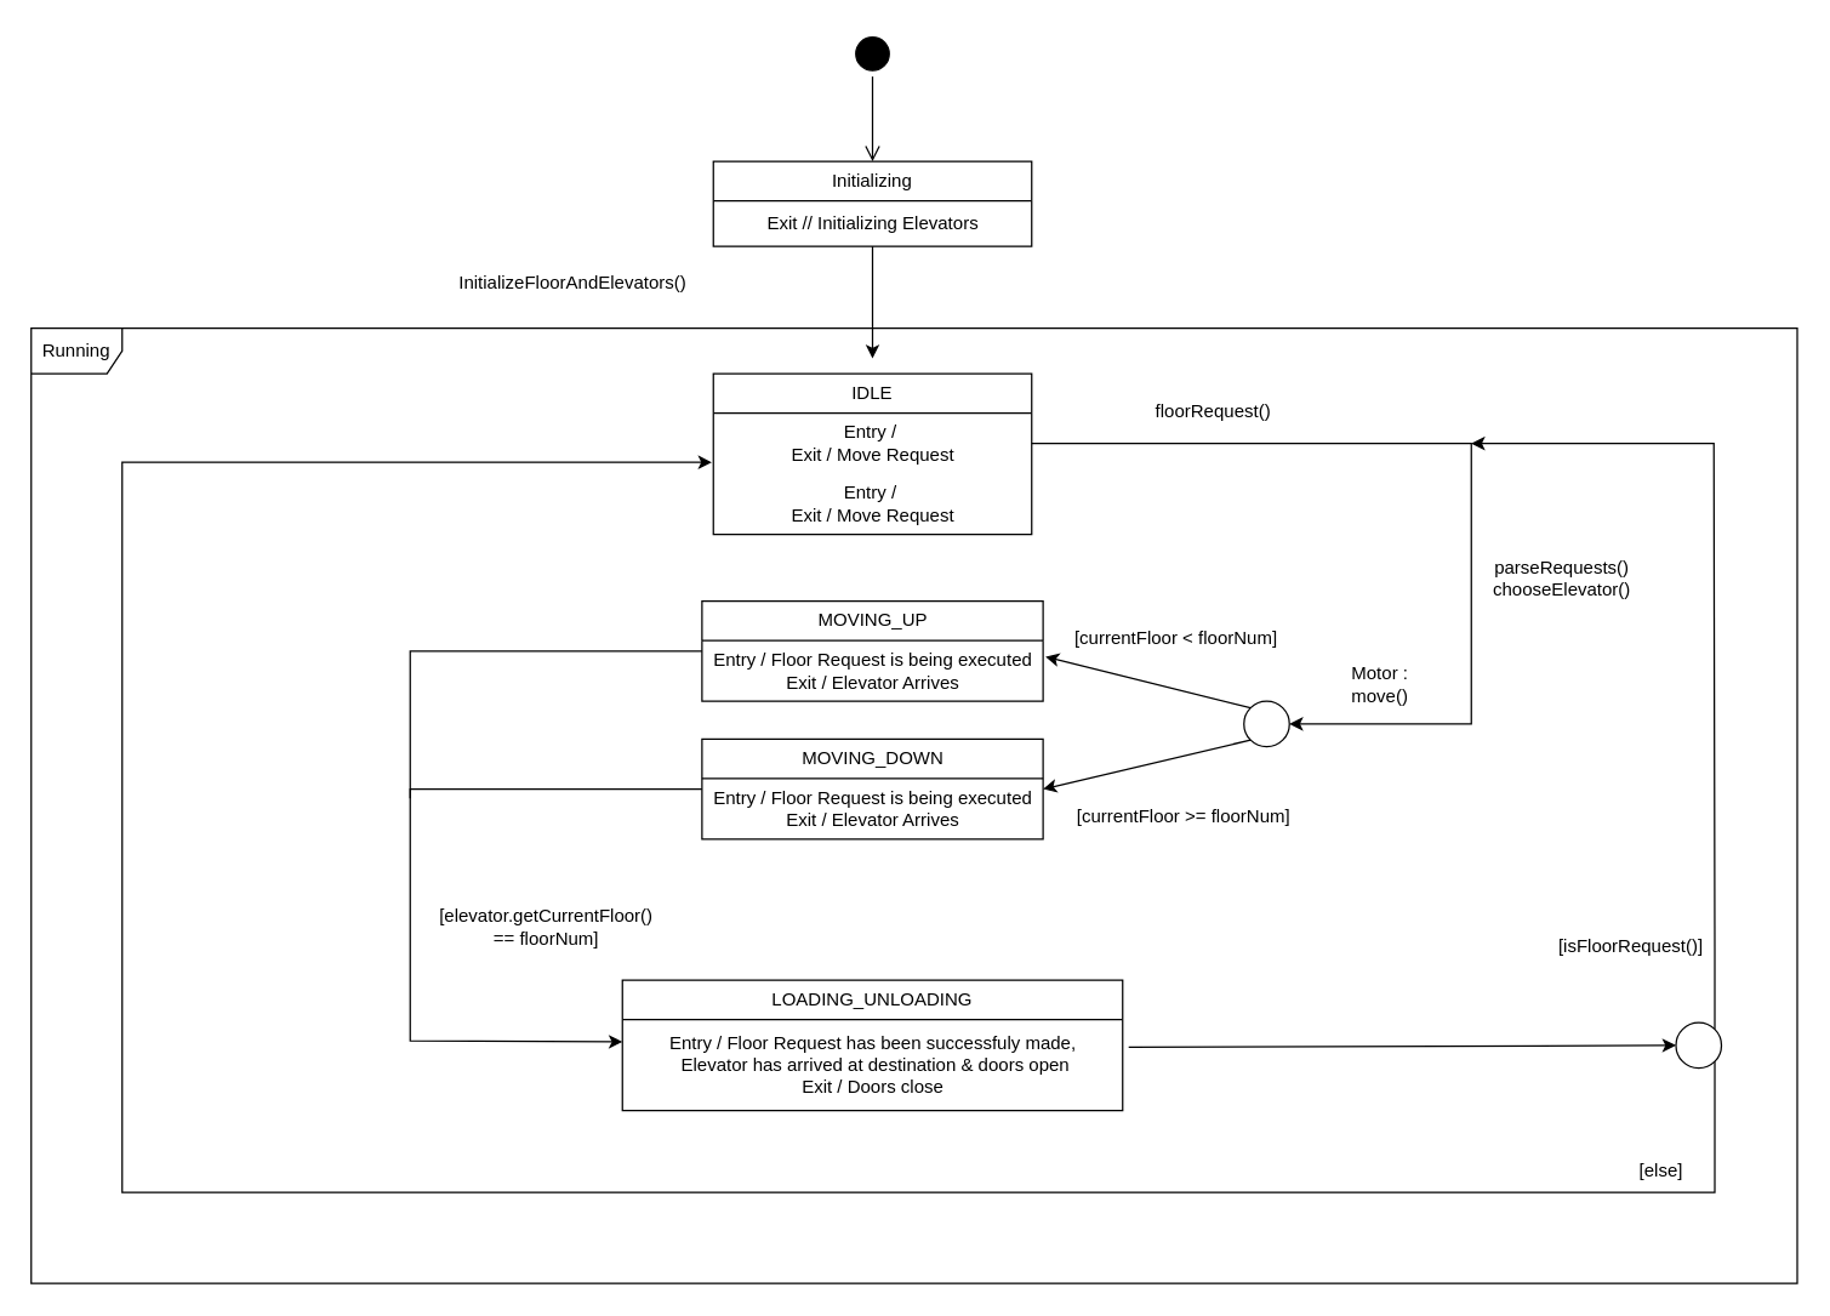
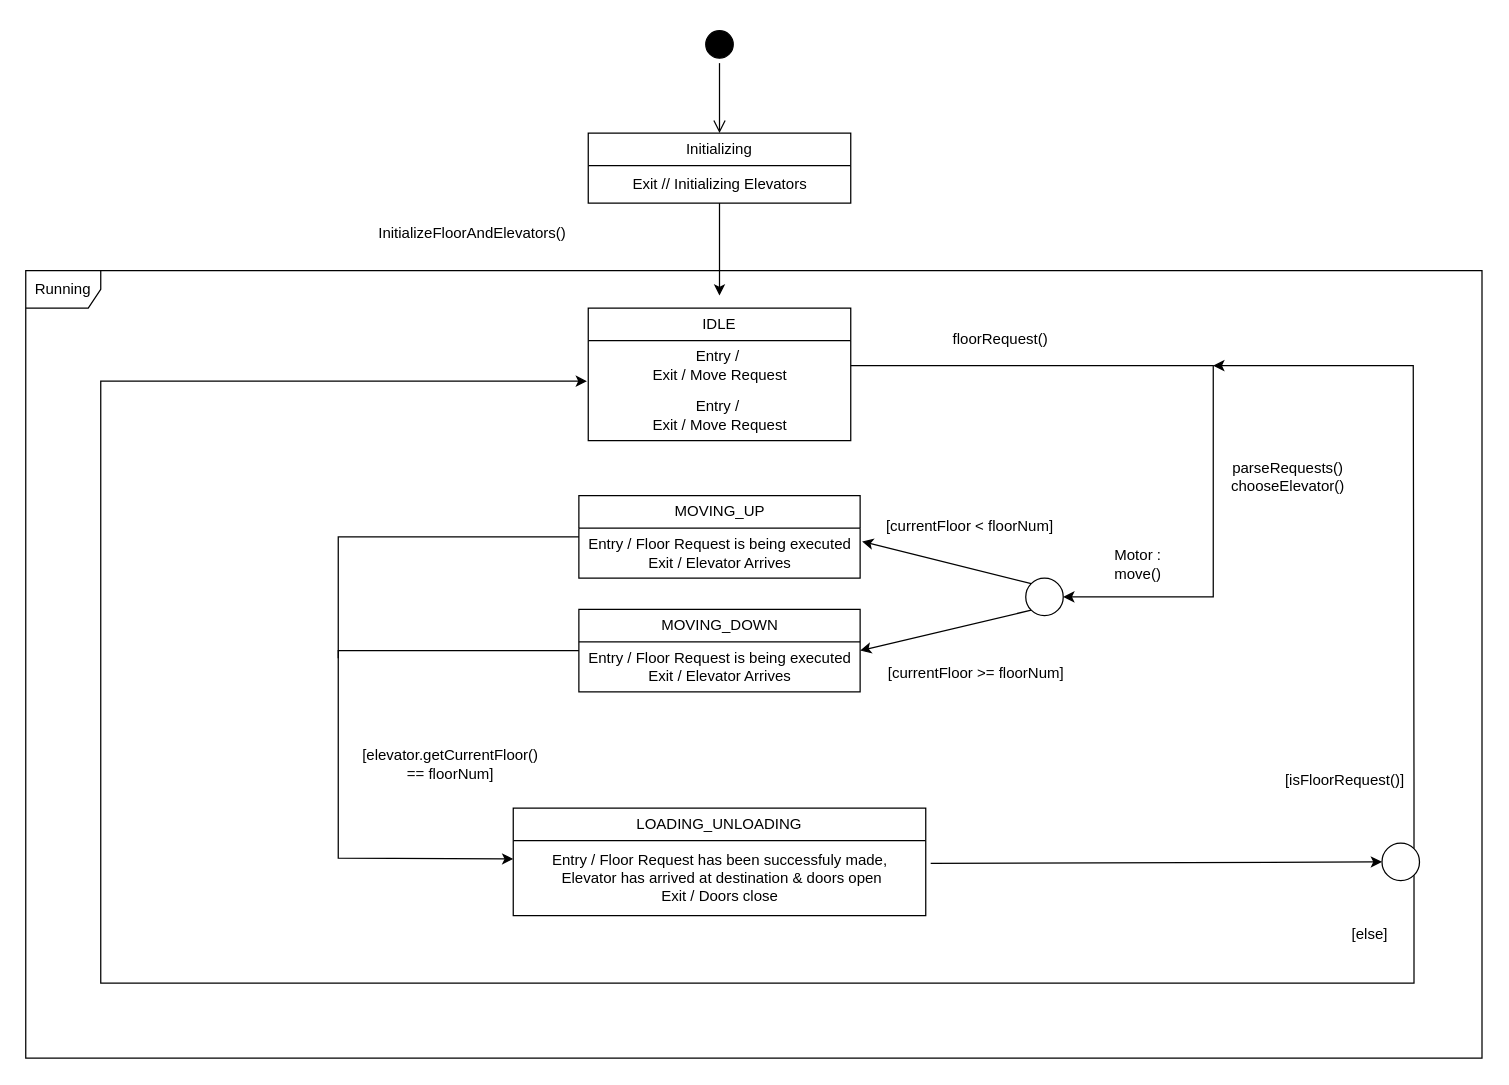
- <mxCell id="36" value="[else]" style="text;html=1;align=center;verticalAlign=middle;resizable=0;points=[];autosize=1;strokeColor=none;fillColor=none;" parent="1" vertex="1"><mxGeometry x="1070" y="757" width="50" height="30" as="geometry" /></mxCell>
+ <mxCell id="36" value="[else]" style="text;html=1;align=center;verticalAlign=middle;resizable=0;points=[];autosize=1;strokeColor=none;fillColor=none;" parent="1" vertex="1"><mxGeometry x="1070" y="732" width="50" height="30" as="geometry" /></mxCell>
